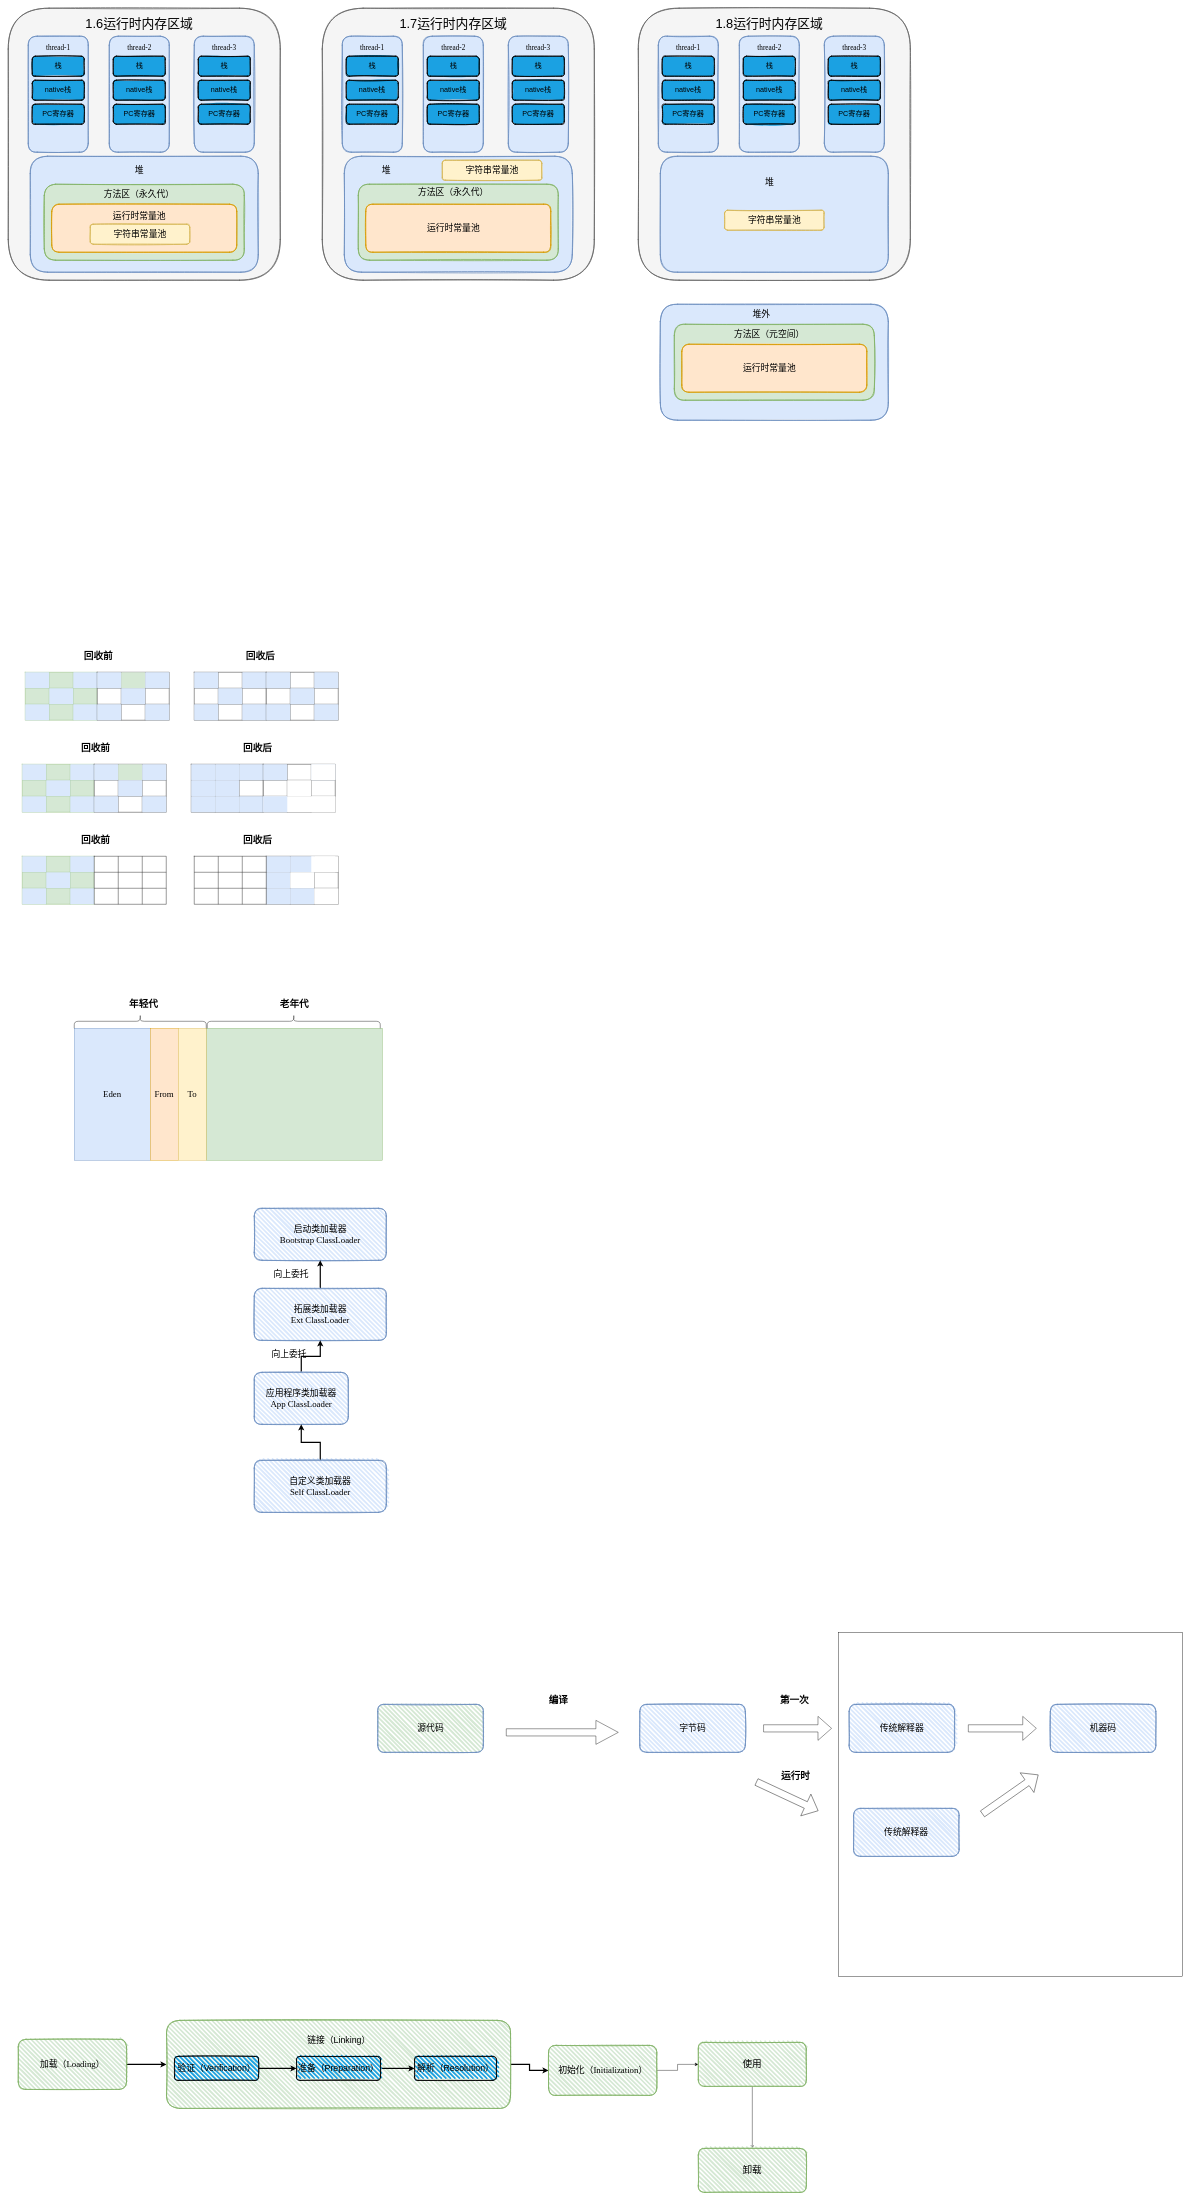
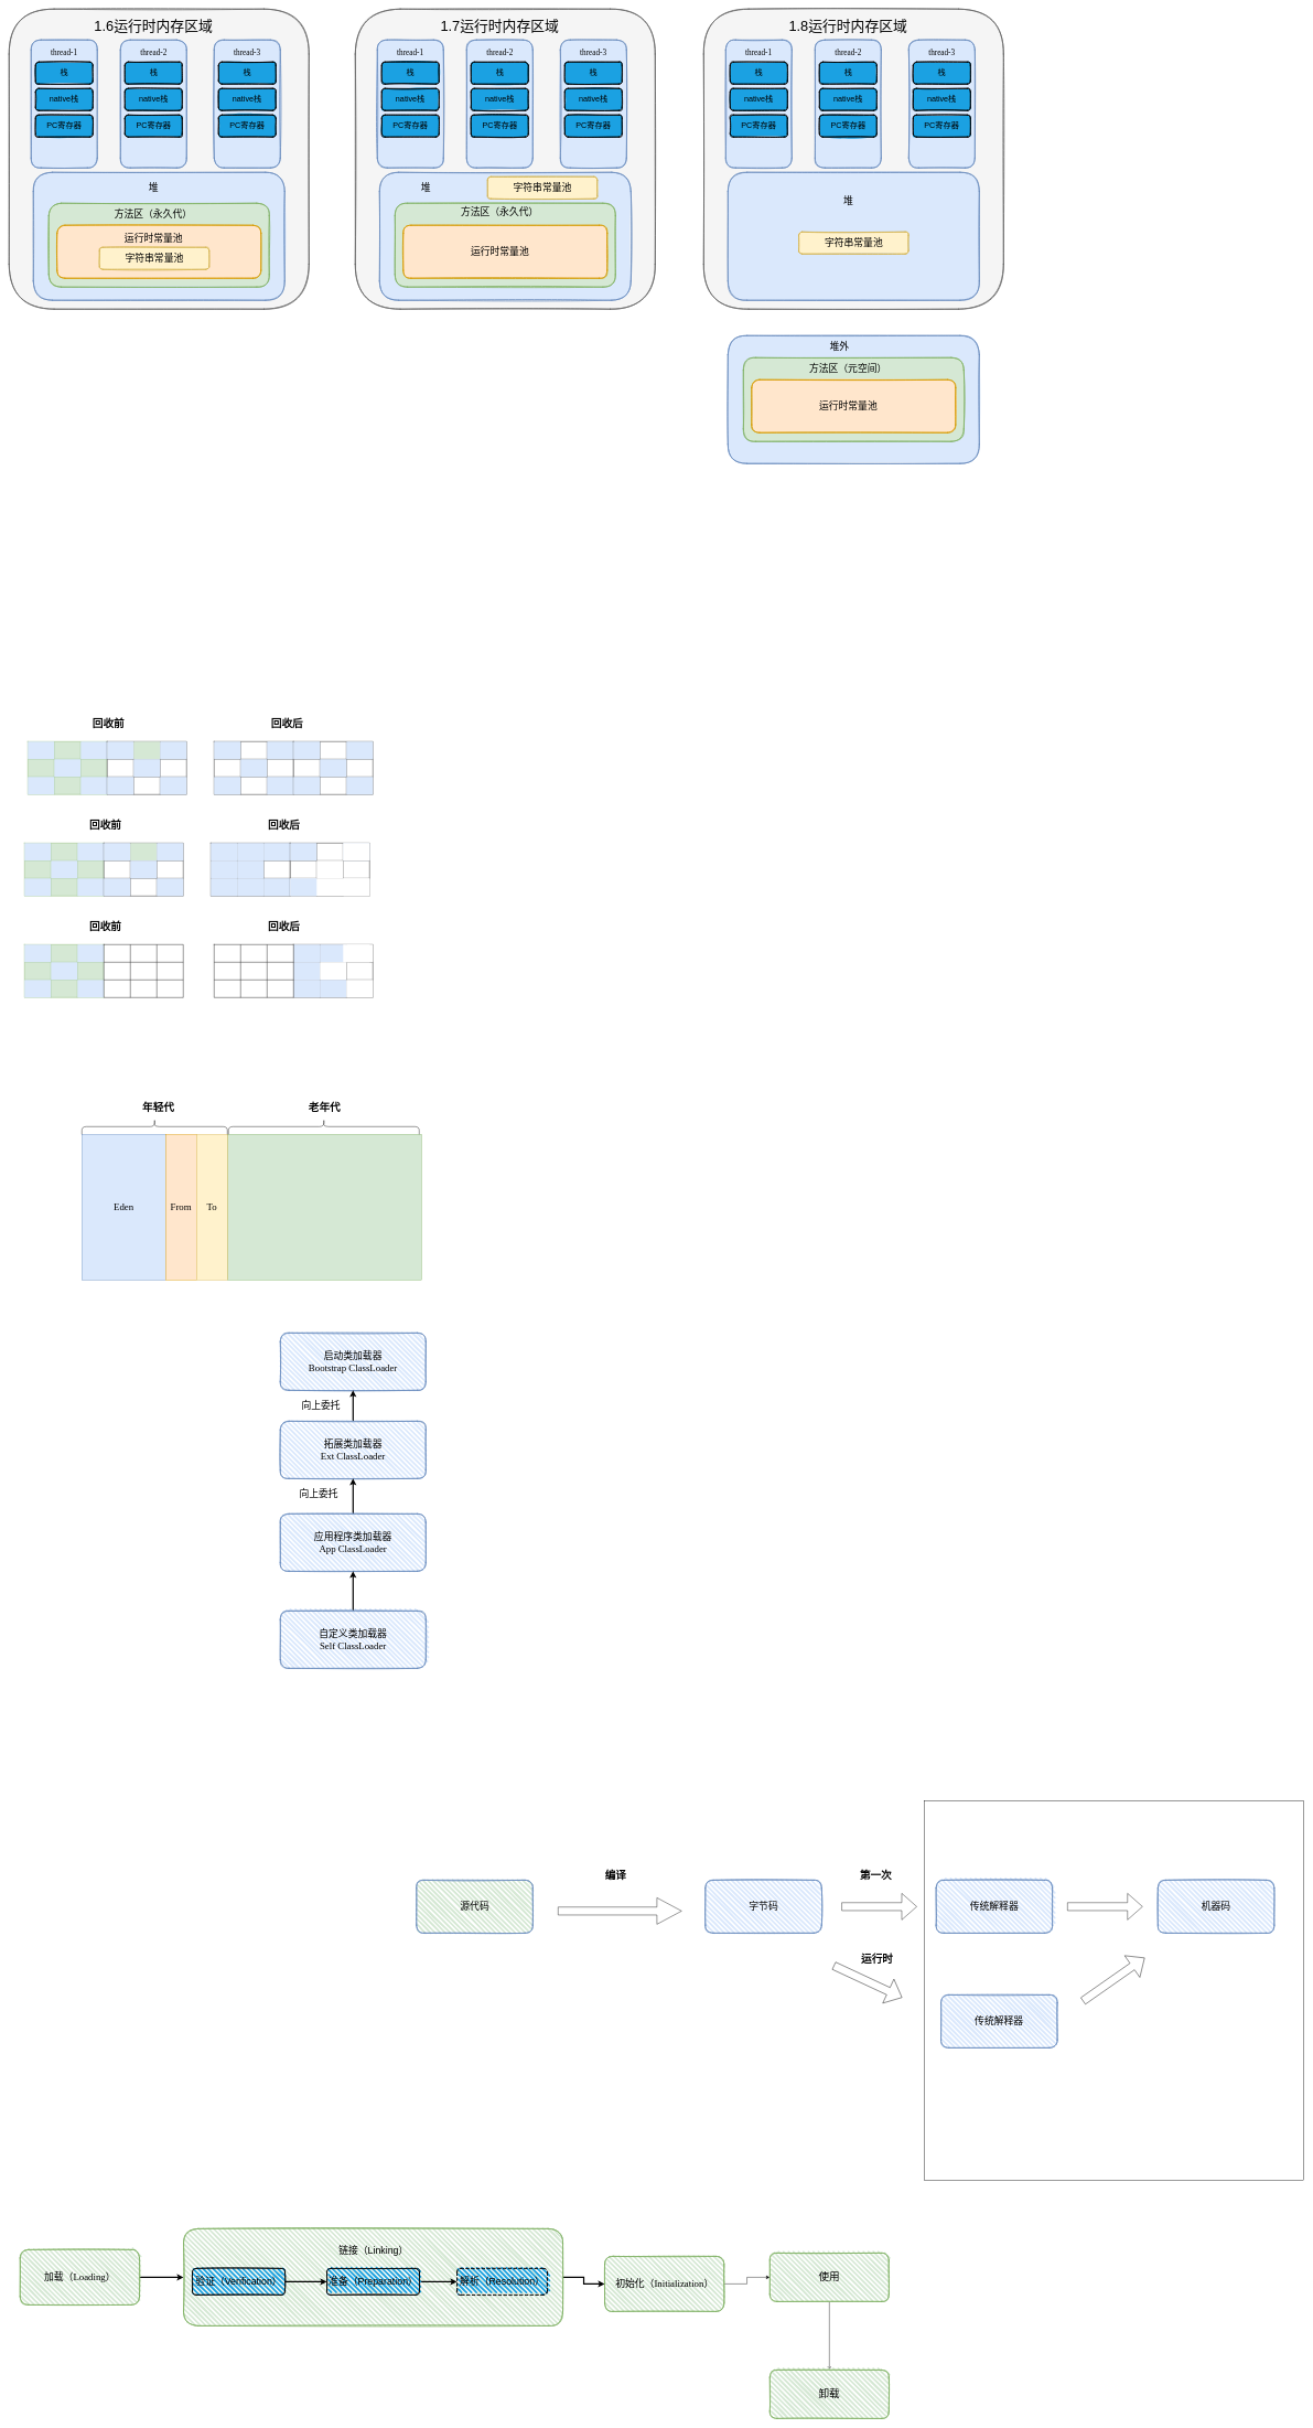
- <mxCell id="265" value="&lt;font face=&quot;Comic Sans MS&quot; style=&quot;font-size: 22px;&quot;&gt;应用程序类加载器&lt;br&gt;App ClassLoader&lt;/font&gt;" style="rounded=1;whiteSpace=wrap;html=1;strokeWidth=2;fillWeight=4;hachureGap=8;hachureAngle=45;sketch=1;fillColor=#dae8fc;strokeColor=#6c8ebf;" parent="1" vertex="1"><mxGeometry x="635" y="3430" width="235" height="130" as="geometry" /></mxCell>
+ <mxCell id="265" value="&lt;font face=&quot;Comic Sans MS&quot; style=&quot;font-size: 22px;&quot;&gt;应用程序类加载器&lt;br&gt;App ClassLoader&lt;/font&gt;" style="rounded=1;whiteSpace=wrap;html=1;strokeWidth=2;fillWeight=4;hachureGap=8;hachureAngle=45;sketch=1;fillColor=#dae8fc;strokeColor=#6c8ebf;" parent="1" vertex="1"><mxGeometry x="635" y="3430" width="330" height="130" as="geometry" /></mxCell>
- <mxCell id="86" value="&lt;font style=&quot;font-size: 22px;&quot;&gt;解析（Resolution）&lt;/font&gt;" style="rounded=1;whiteSpace=wrap;html=1;strokeWidth=2;fillWeight=4;hachureGap=8;hachureAngle=45;fillColor=#1ba1e2;sketch=1;" parent="1" vertex="1"><mxGeometry x="1035.62" y="5140" width="205" height="60" as="geometry" /></mxCell>
+ <mxCell id="86" value="&lt;font style=&quot;font-size: 22px;&quot;&gt;解析（Resolution）&lt;/font&gt;" style="rounded=1;whiteSpace=wrap;html=1;strokeWidth=2;fillWeight=4;hachureGap=8;hachureAngle=45;fillColor=#1ba1e2;sketch=1;dashed=1;" parent="1" vertex="1"><mxGeometry x="1035.62" y="5140" width="205" height="60" as="geometry" /></mxCell>
